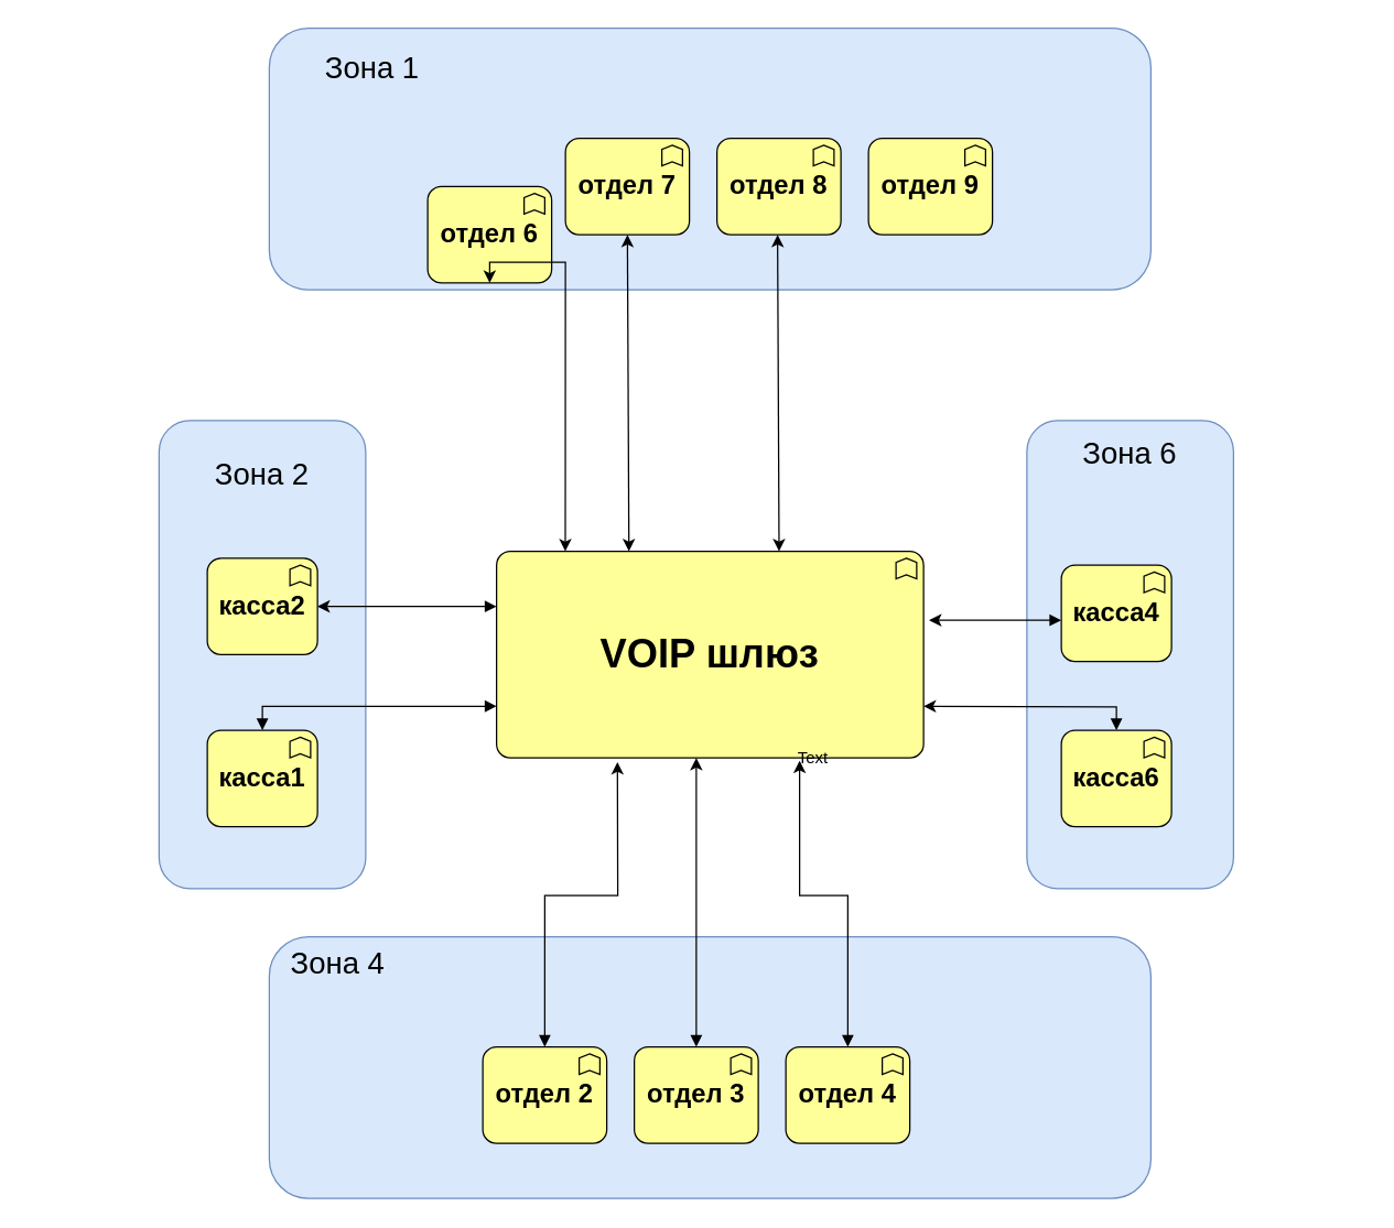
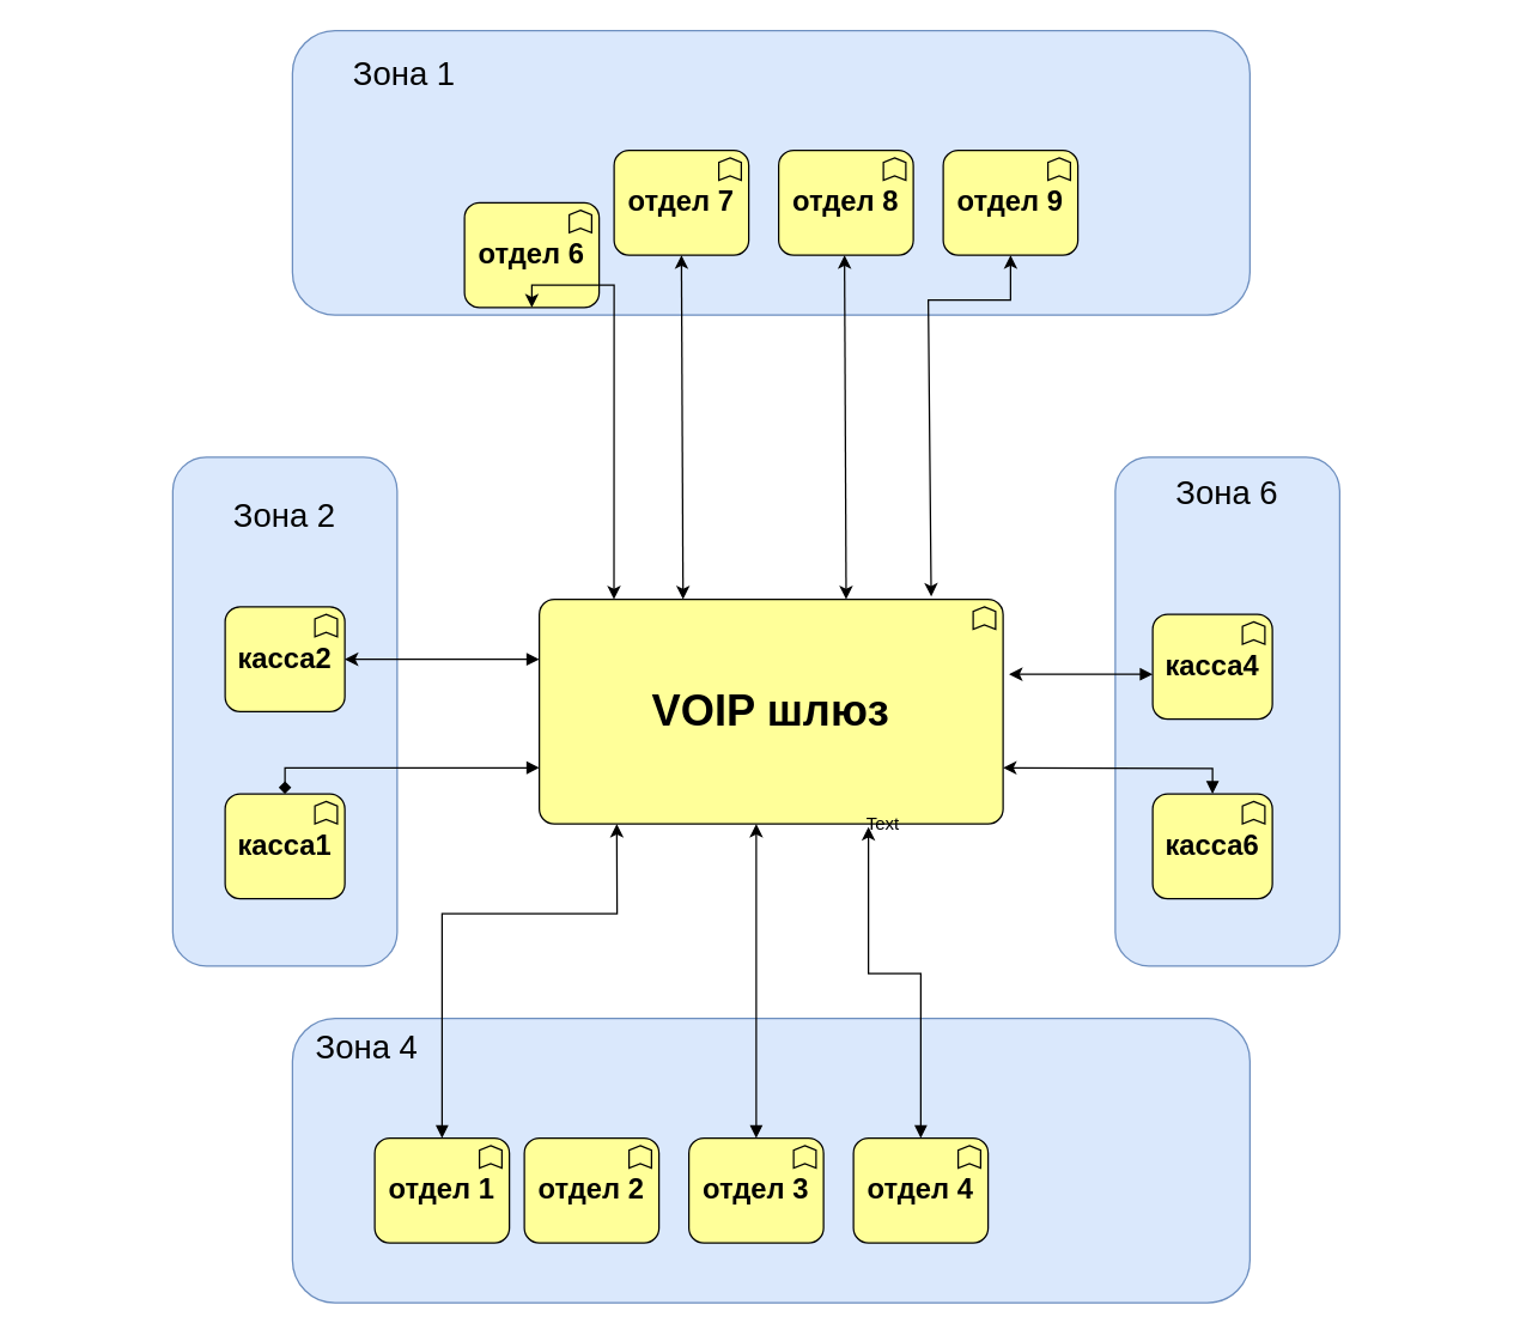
+ <mxCell id="29" value="" style="endArrow=classic;startArrow=classic;html=1;entryX=0.5;entryY=1;entryDx=0;entryDy=0;entryPerimeter=0;rounded=0;exitX=0.845;exitY=-0.013;exitDx=0;exitDy=0;exitPerimeter=0;" edge="1" parent="1" source="7" target="25"><mxGeometry width="50" height="50" relative="1" as="geometry"><mxPoint x="419.91" y="410" as="sourcePoint" /><mxPoint x="365" y="80" as="targetPoint" /><Array as="points"><mxPoint x="620" y="200" /><mxPoint x="675" y="200" /></Array></mxGeometry></mxCell>
- <mxCell id="6" value="" style="edgeStyle=orthogonalEdgeStyle;rounded=0;orthogonalLoop=1;jettySize=auto;html=1;endArrow=block;endFill=1;startArrow=block;startFill=1;exitX=0;exitY=0.75;exitDx=0;exitDy=0;exitPerimeter=0;" parent="1" source="7" target="8" edge="1"><mxGeometry relative="1" as="geometry"><mxPoint x="310" y="690" as="sourcePoint" /><Array as="points"><mxPoint x="190" y="513" /></Array></mxGeometry></mxCell>
+ <mxCell id="6" value="" style="edgeStyle=orthogonalEdgeStyle;rounded=0;orthogonalLoop=1;jettySize=auto;html=1;endArrow=diamond;endFill=1;startArrow=block;startFill=1;exitX=0;exitY=0.75;exitDx=0;exitDy=0;exitPerimeter=0;" parent="1" source="7" target="8" edge="1"><mxGeometry relative="1" as="geometry"><mxPoint x="310" y="690" as="sourcePoint" /><Array as="points"><mxPoint x="190" y="513" /></Array></mxGeometry></mxCell>
+ <mxCell id="17" value="" style="endArrow=classic;html=1;exitX=0.5;exitY=0;exitDx=0;exitDy=0;exitPerimeter=0;entryX=0.167;entryY=1;entryDx=0;entryDy=0;entryPerimeter=0;startArrow=block;startFill=1;rounded=0;" parent="1" source="10" target="7" edge="1"><mxGeometry width="50" height="50" relative="1" as="geometry"><mxPoint x="520" y="710" as="sourcePoint" /><mxPoint x="570" y="660" as="targetPoint" /><Array as="points"><mxPoint x="295" y="610" /><mxPoint x="412" y="610" /></Array></mxGeometry></mxCell>
- <mxCell id="18" value="" style="endArrow=classic;html=1;exitX=0.5;exitY=0;exitDx=0;exitDy=0;exitPerimeter=0;entryX=0.283;entryY=1.02;entryDx=0;entryDy=0;entryPerimeter=0;startArrow=block;startFill=1;rounded=0;" parent="1" source="11" target="7" edge="1"><mxGeometry width="50" height="50" relative="1" as="geometry"><mxPoint x="520" y="710" as="sourcePoint" /><mxPoint x="570" y="660" as="targetPoint" /><Array as="points"><mxPoint x="395" y="650" /><mxPoint x="448" y="650" /></Array></mxGeometry></mxCell>
+ <mxCell id="10" value="&lt;font style=&quot;font-size: 19px&quot;&gt;&lt;b&gt;отдел 1&lt;br&gt;&lt;/b&gt;&lt;/font&gt;" style="html=1;whiteSpace=wrap;fillColor=#ffff99;shape=mxgraph.archimate3.application;appType=func;archiType=rounded;fontSize=14;" parent="1" vertex="1"><mxGeometry x="250" y="760" width="90" height="70" as="geometry" /></mxCell>
